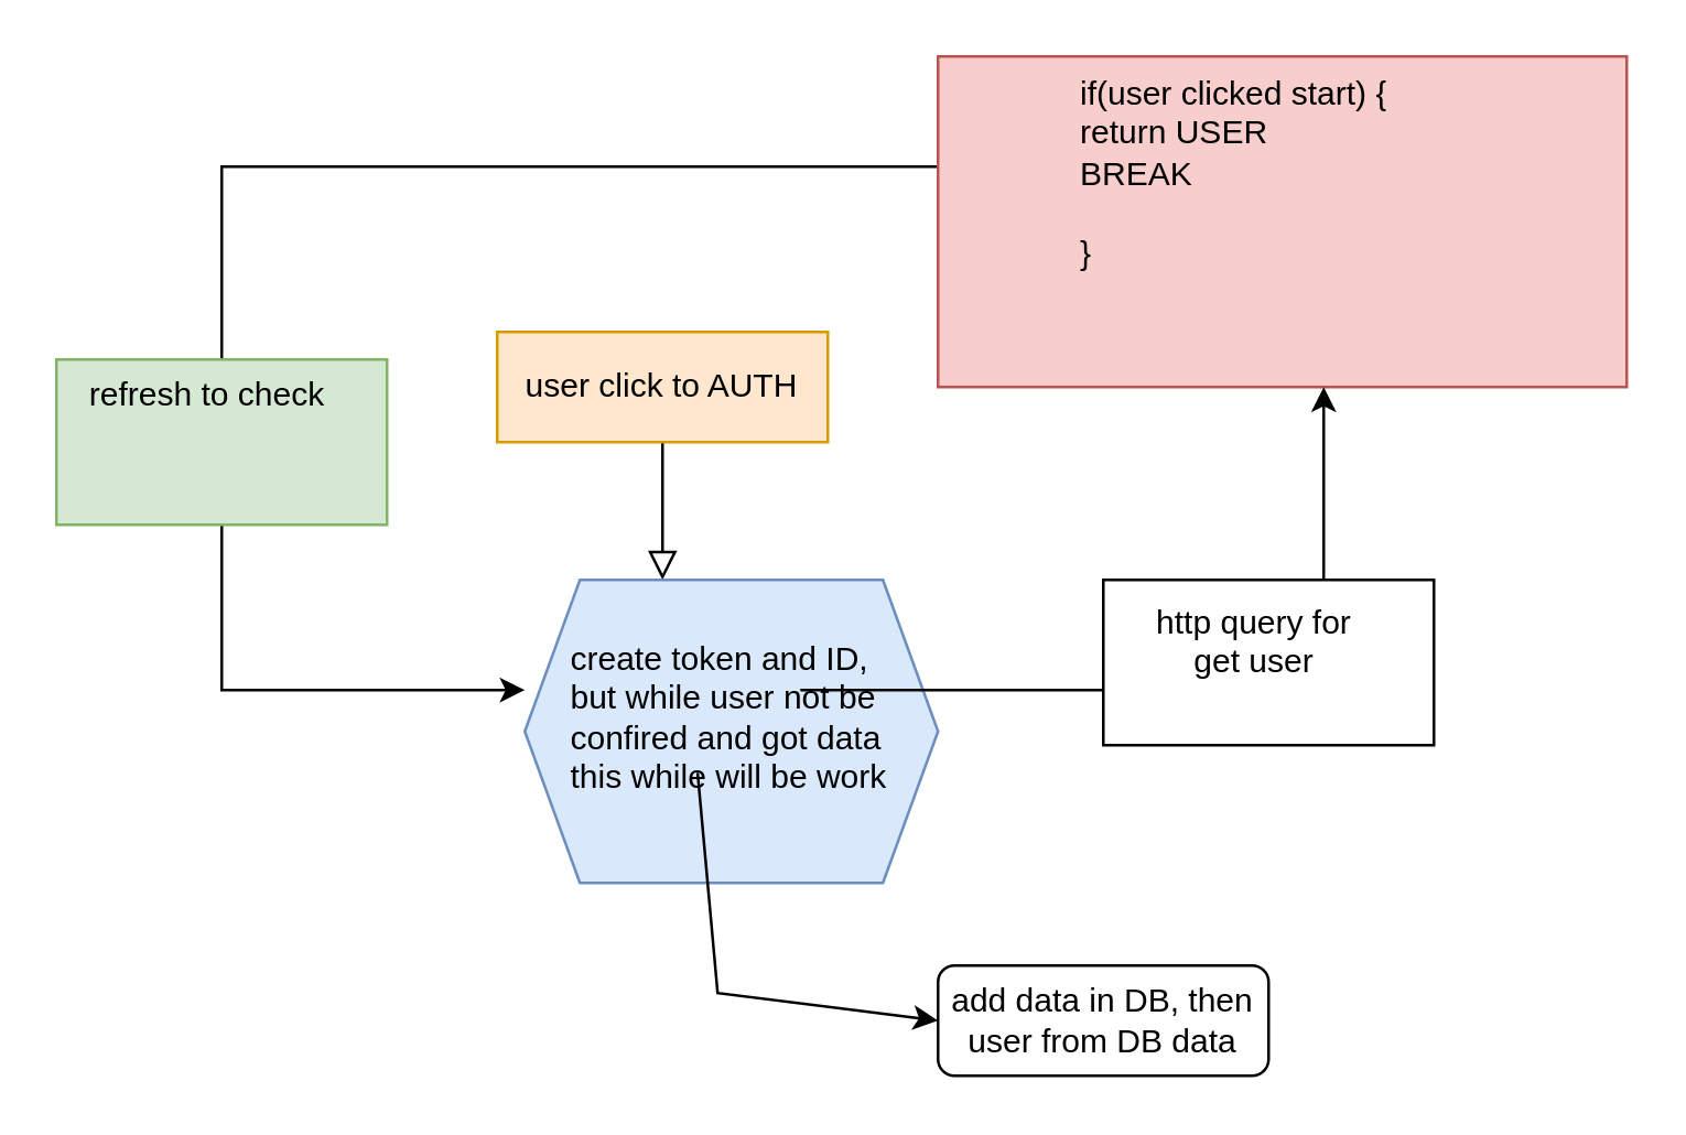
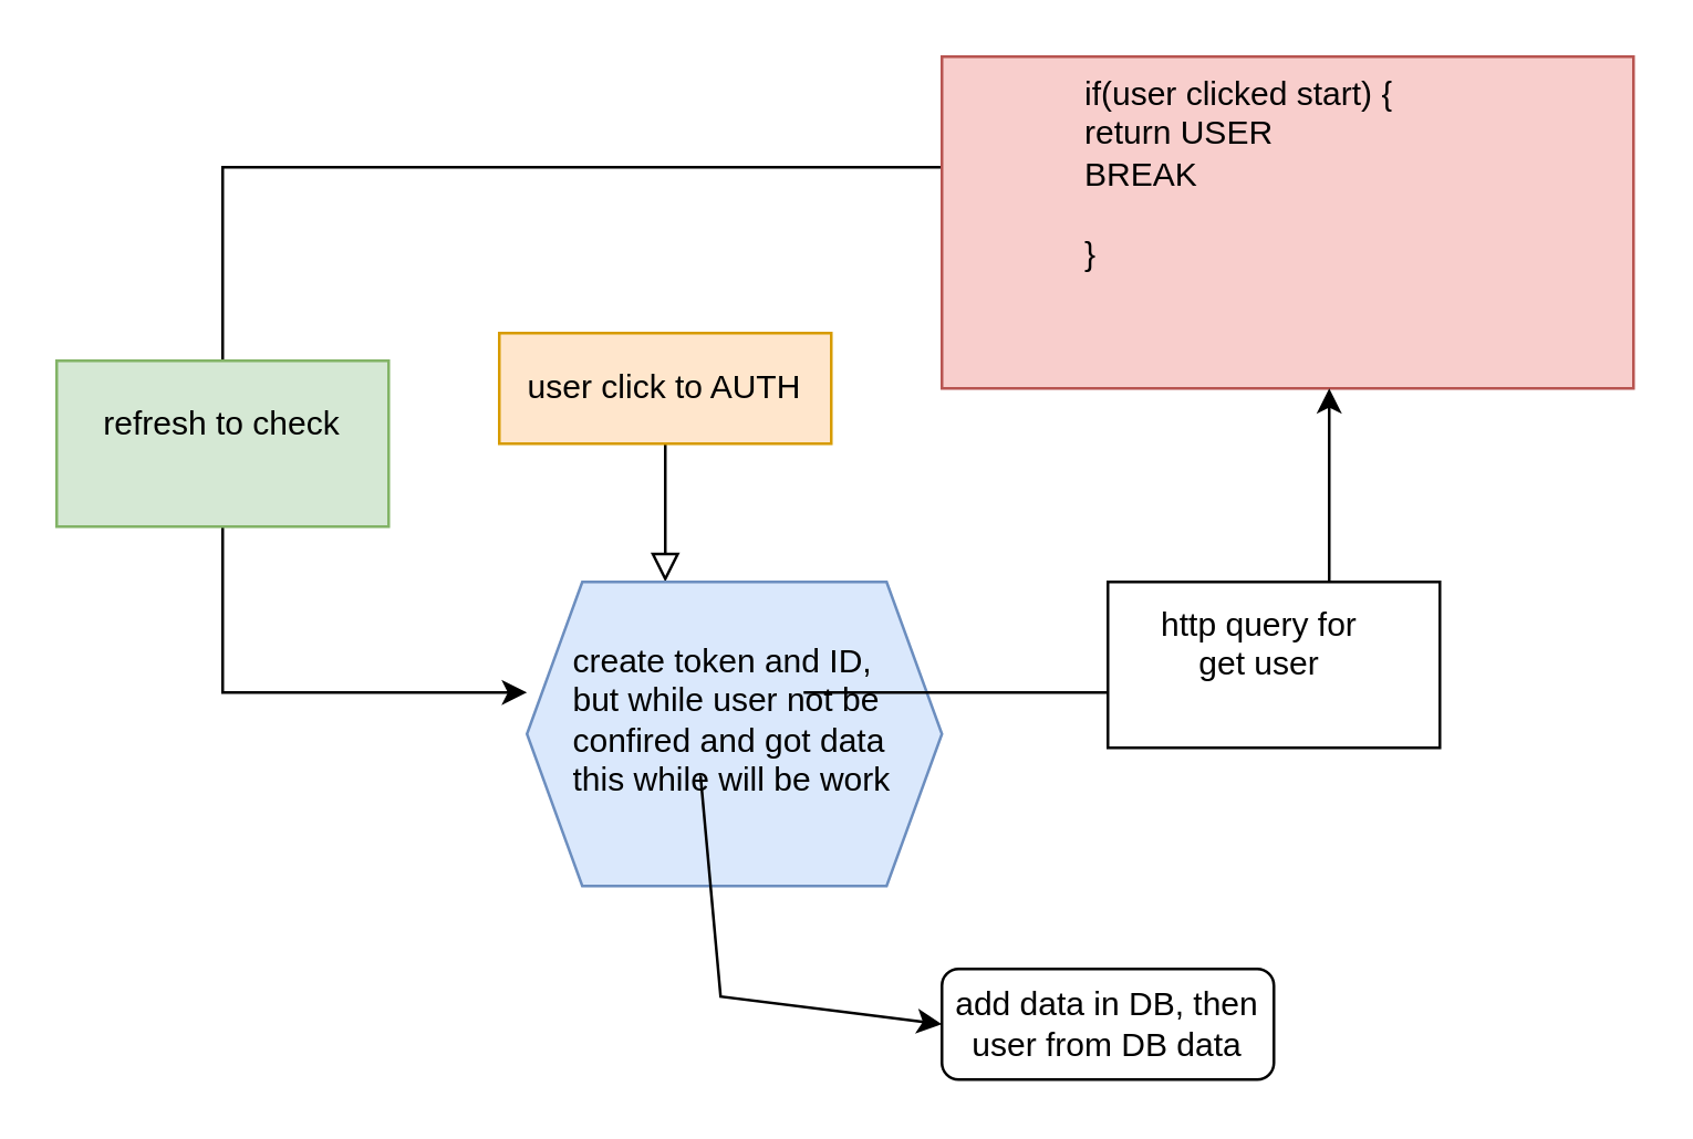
- <mxCell id="13" value="&lt;div&gt;refresh to check&lt;/div&gt;&lt;div&gt;&lt;br&gt;&lt;/div&gt;" style="text;html=1;align=center;verticalAlign=middle;whiteSpace=wrap;rounded=0;" vertex="1" parent="1"><mxGeometry x="30" y="135" width="90" height="30" as="geometry" /></mxCell>
+ <mxCell id="13" value="&lt;div&gt;refresh to check&lt;/div&gt;&lt;div&gt;&lt;br&gt;&lt;/div&gt;" style="text;html=1;align=center;verticalAlign=middle;whiteSpace=wrap;rounded=0;" vertex="1" parent="1"><mxGeometry x="35" y="145" width="90" height="30" as="geometry" /></mxCell>
